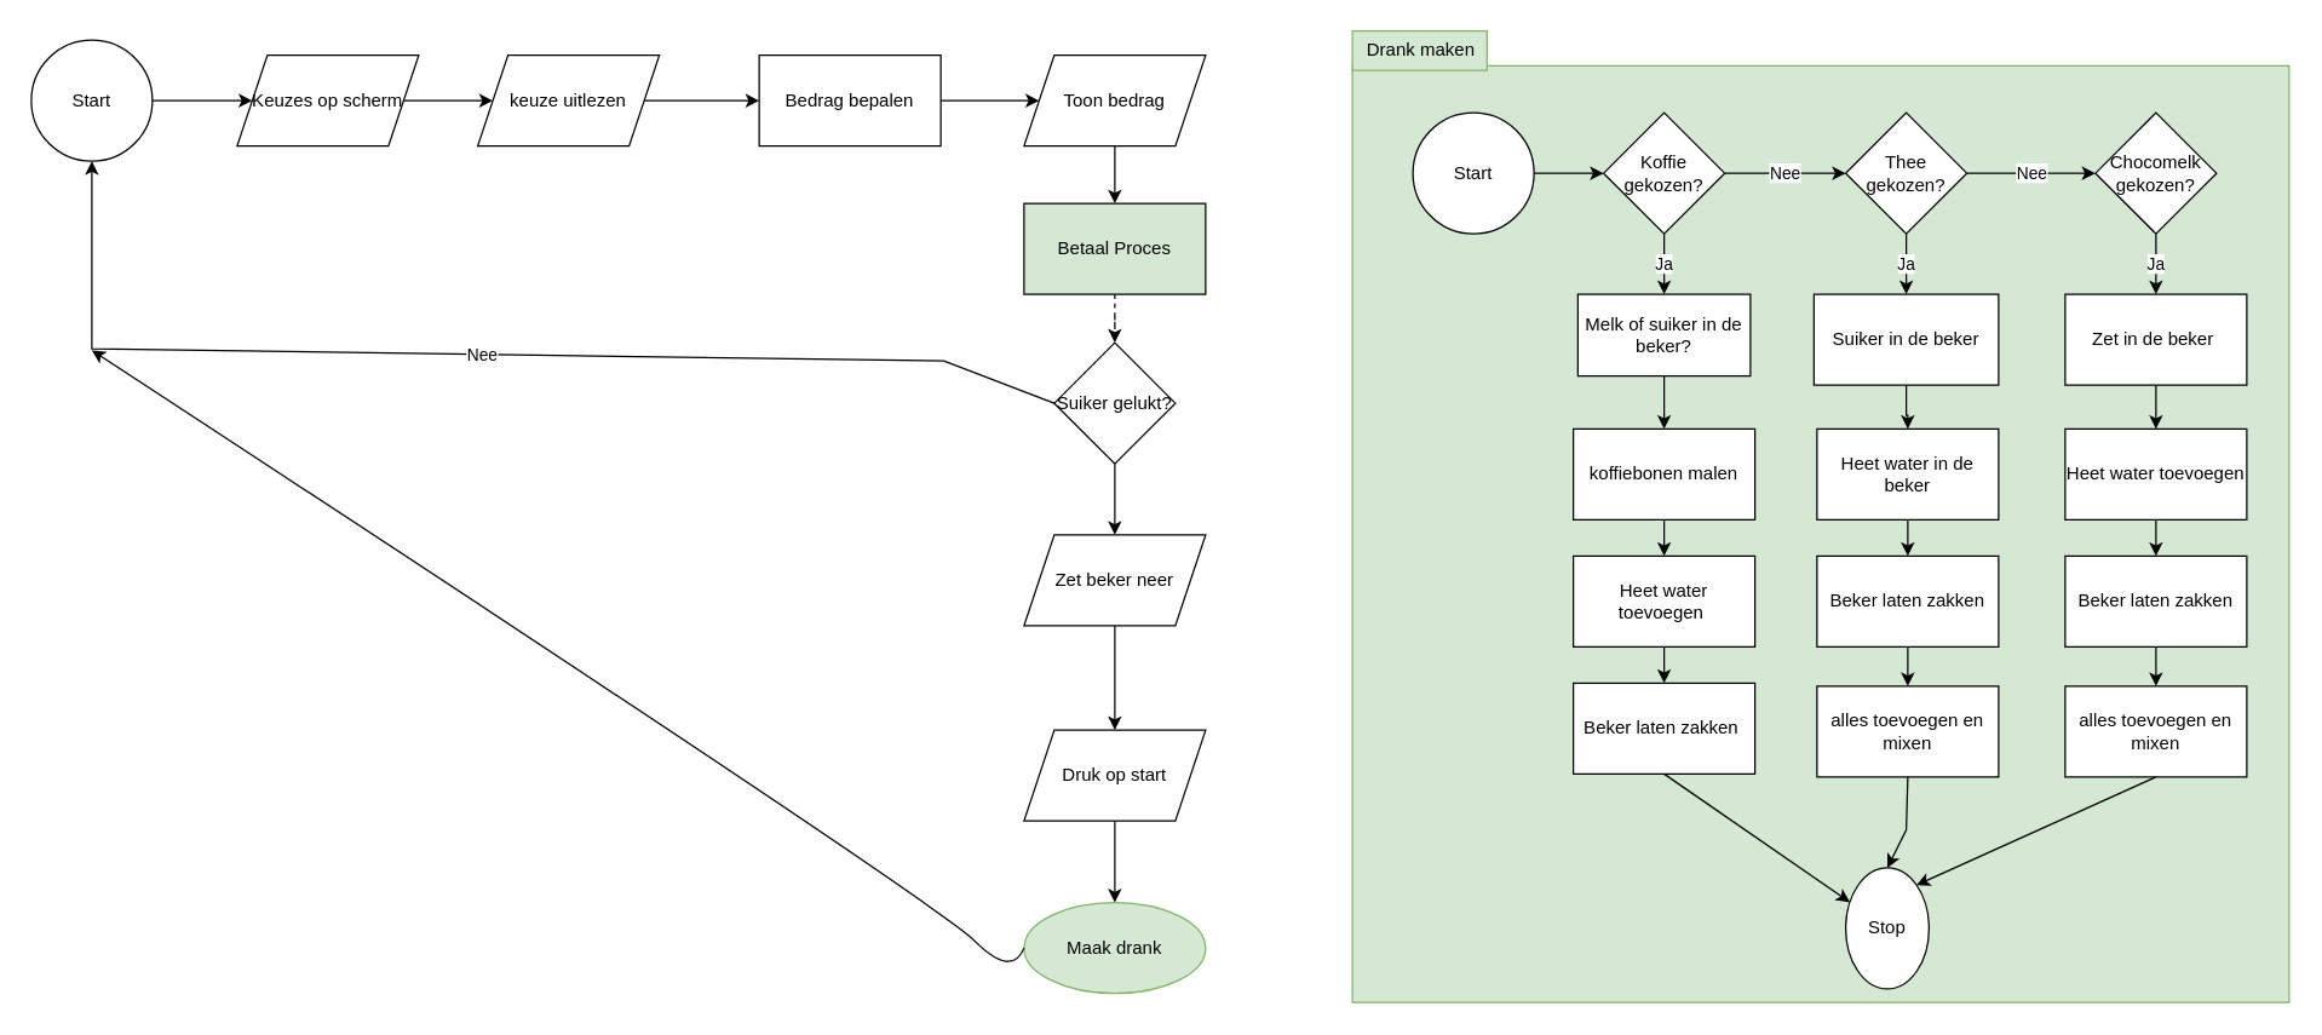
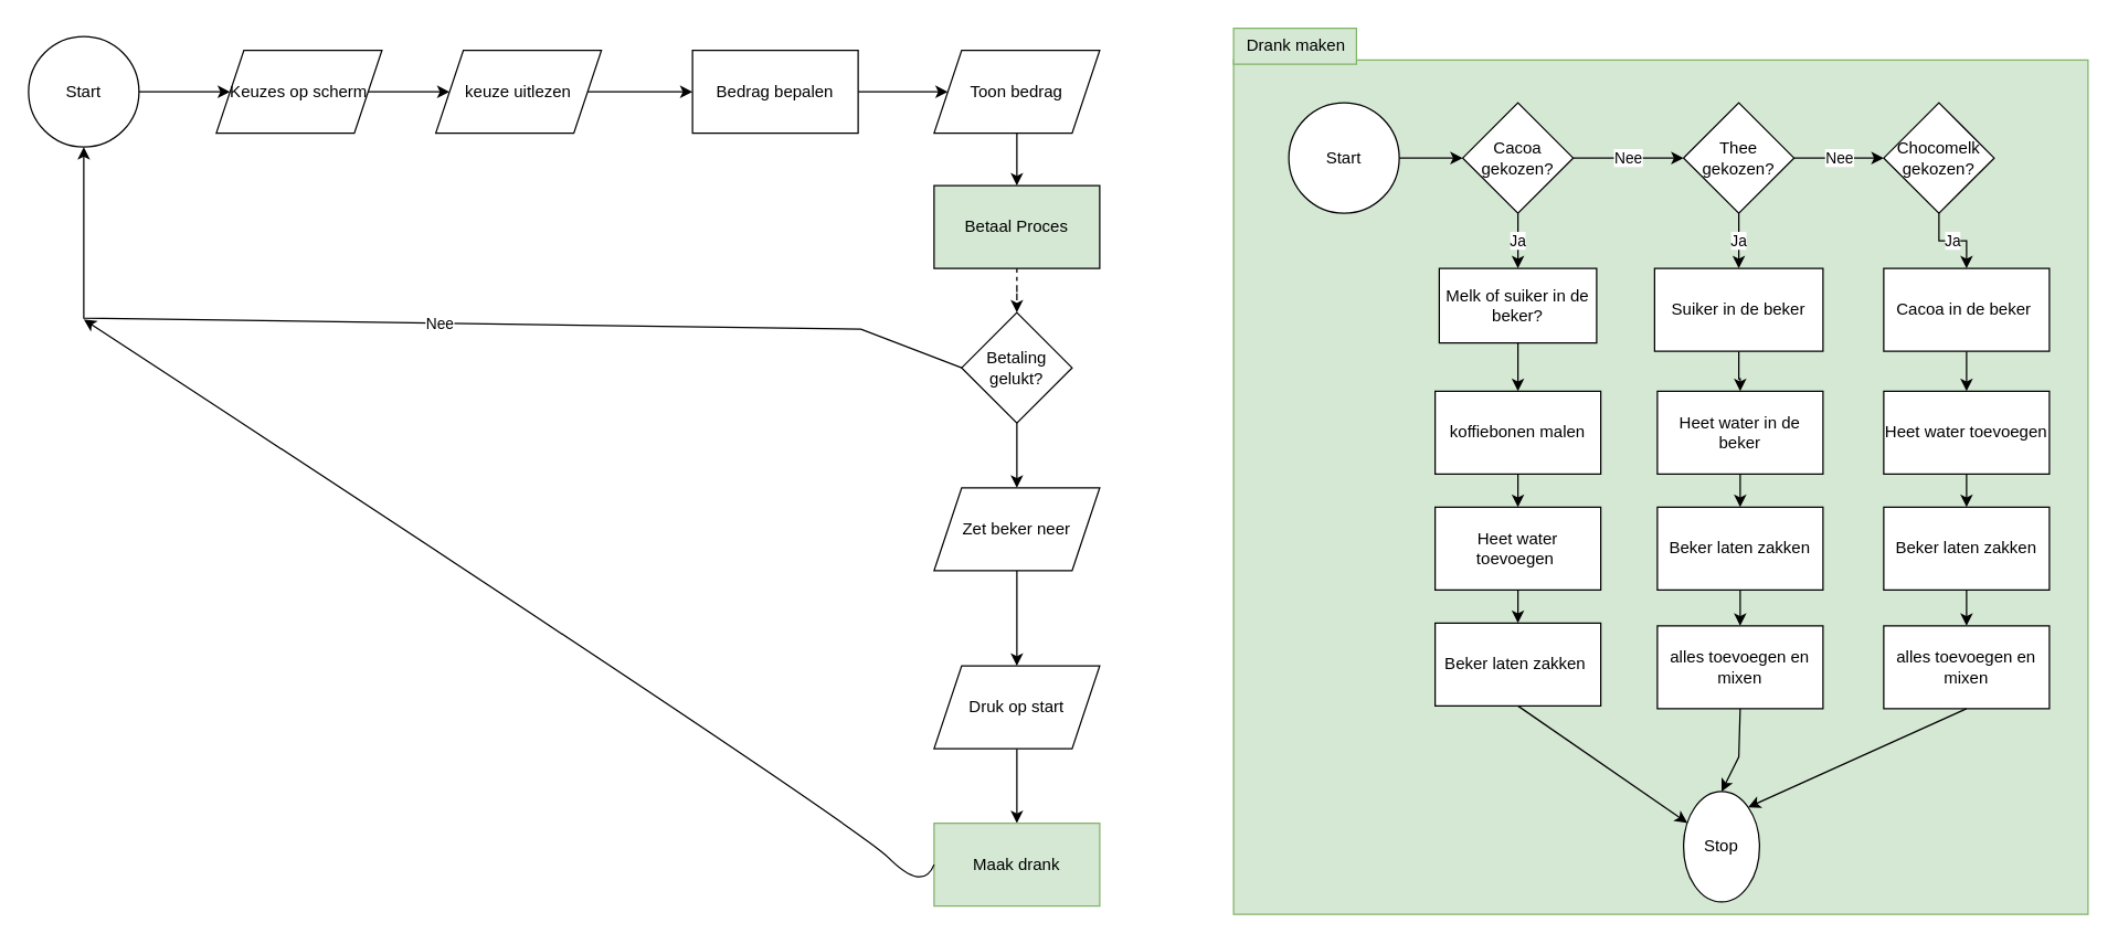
- <mxCell id="28" value="Koffie gekozen?" style="rhombus;whiteSpace=wrap;html=1;" vertex="1" parent="1"><mxGeometry x="1059" y="74" width="80" height="80" as="geometry" /></mxCell>
+ <mxCell id="28" value="Cacoa gekozen?" style="rhombus;whiteSpace=wrap;html=1;" vertex="1" parent="1"><mxGeometry x="1059" y="74" width="80" height="80" as="geometry" /></mxCell>
- <mxCell id="34" value="Chocomelk gekozen?" style="rhombus;whiteSpace=wrap;html=1;" vertex="1" parent="1"><mxGeometry x="1384" y="74" width="80" height="80" as="geometry" /></mxCell>
+ <mxCell id="34" value="Chocomelk gekozen?" style="rhombus;whiteSpace=wrap;html=1;" vertex="1" parent="1"><mxGeometry x="1364" y="74" width="80" height="80" as="geometry" /></mxCell>
- <mxCell id="40" value="Zet in de beker&amp;nbsp;" style="rounded=0;whiteSpace=wrap;html=1;" vertex="1" parent="1"><mxGeometry x="1364" y="194" width="120" height="60" as="geometry" /></mxCell>
+ <mxCell id="40" value="Cacoa in de beker&amp;nbsp;" style="rounded=0;whiteSpace=wrap;html=1;" vertex="1" parent="1"><mxGeometry x="1364" y="194" width="120" height="60" as="geometry" /></mxCell>
- <mxCell id="15" value="Suiker gelukt?" style="rhombus;whiteSpace=wrap;html=1;" vertex="1" parent="1"><mxGeometry x="696" y="226" width="80" height="80" as="geometry" /></mxCell>
+ <mxCell id="15" value="Betaling gelukt?" style="rhombus;whiteSpace=wrap;html=1;" vertex="1" parent="1"><mxGeometry x="696" y="226" width="80" height="80" as="geometry" /></mxCell>
- <mxCell id="21" value="Maak drank" style="ellipse;whiteSpace=wrap;html=1;fillColor=#d5e8d4;strokeColor=#82b366;" vertex="1" parent="1"><mxGeometry x="676" y="596" width="120" height="60" as="geometry" /></mxCell>
+ <mxCell id="21" value="Maak drank" style="rounded=0;whiteSpace=wrap;html=1;fillColor=#d5e8d4;strokeColor=#82b366;" vertex="1" parent="1"><mxGeometry x="676" y="596" width="120" height="60" as="geometry" /></mxCell>
